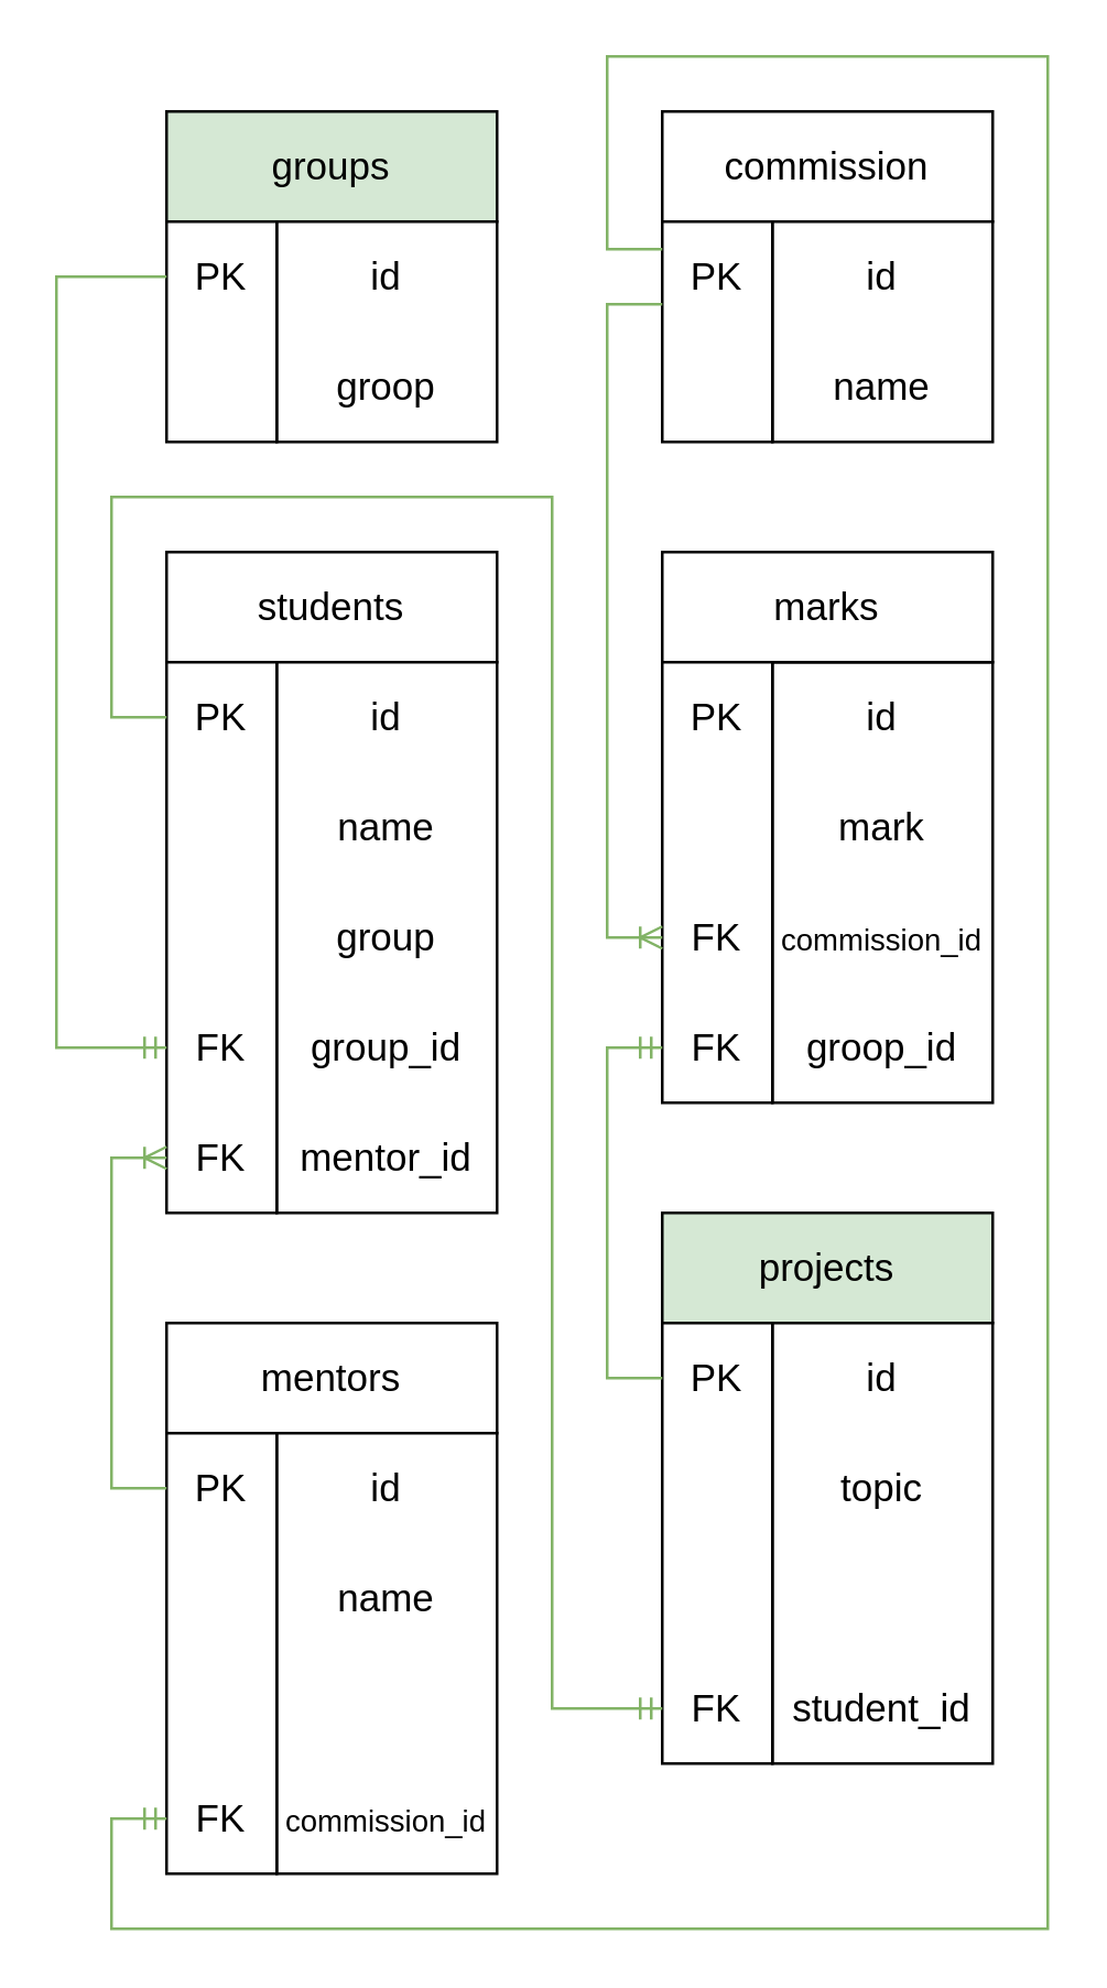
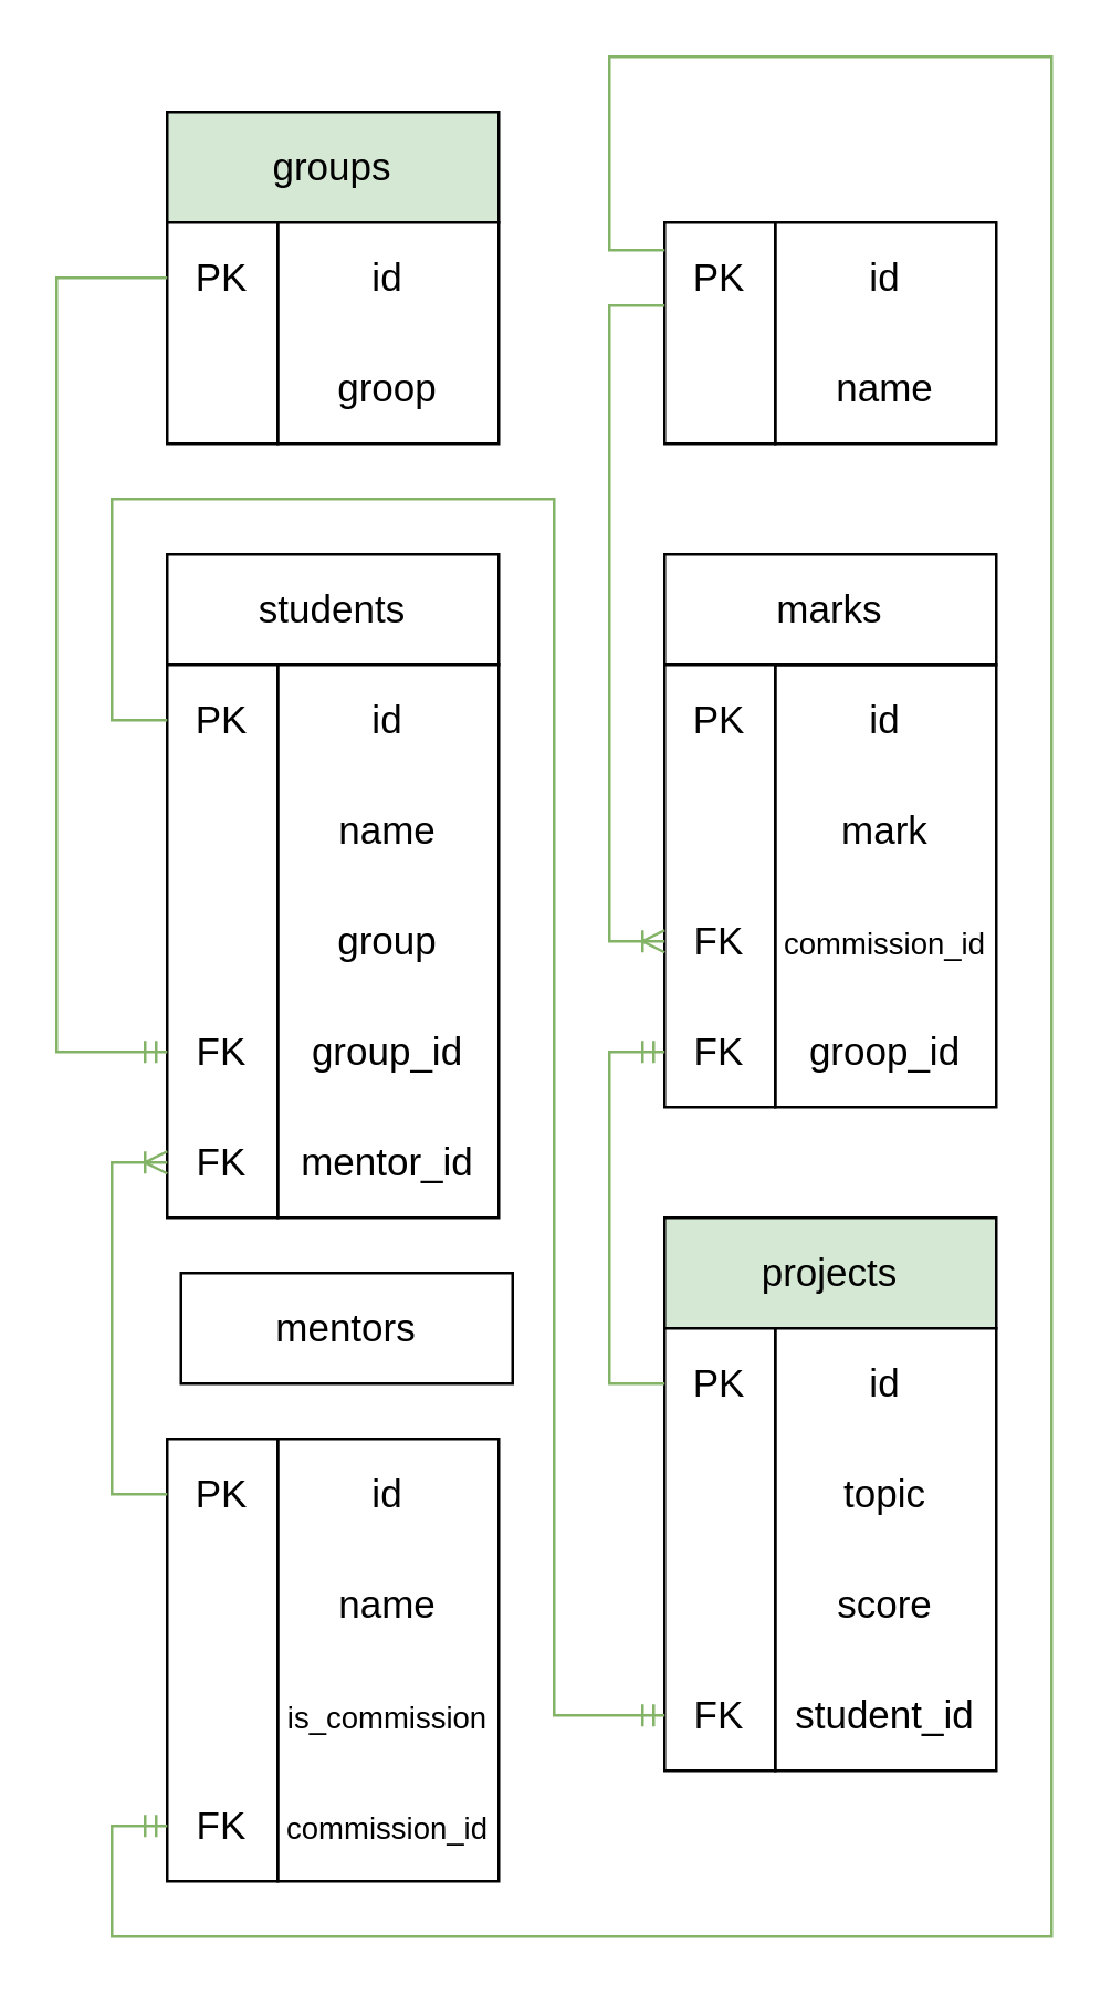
- <mxCell id="26" value="&lt;font style=&quot;font-size: 14px;&quot;&gt;commission&lt;/font&gt;" style="rounded=0;whiteSpace=wrap;html=1;" parent="1" vertex="1"><mxGeometry x="240" y="40" width="120" height="40" as="geometry" /></mxCell>
- <mxCell id="21" value="&lt;font style=&quot;font-size: 14px;&quot;&gt;mentors&lt;/font&gt;" style="rounded=0;whiteSpace=wrap;html=1;" parent="1" vertex="1"><mxGeometry x="60" y="480" width="120" height="40" as="geometry" /></mxCell>
+ <mxCell id="21" value="&lt;font style=&quot;font-size: 14px;&quot;&gt;mentors&lt;/font&gt;" style="rounded=0;whiteSpace=wrap;html=1;" parent="1" vertex="1"><mxGeometry x="65" y="460" width="120" height="40" as="geometry" /></mxCell>
+ <mxCell id="20" value="score" style="text;html=1;strokeColor=none;fillColor=none;align=center;verticalAlign=middle;whiteSpace=wrap;rounded=0;fontSize=14;" parent="1" vertex="1"><mxGeometry x="280" y="560" width="80" height="40" as="geometry" /></mxCell>
+ <mxCell id="52" value="&lt;font style=&quot;font-size: 11px;&quot;&gt;is_commission&lt;/font&gt;" style="text;html=1;strokeColor=none;fillColor=none;align=center;verticalAlign=middle;whiteSpace=wrap;rounded=0;fontSize=14;" parent="1" vertex="1"><mxGeometry x="100" y="600" width="80" height="40" as="geometry" /></mxCell>
